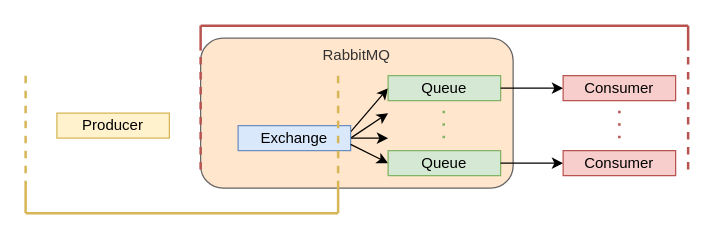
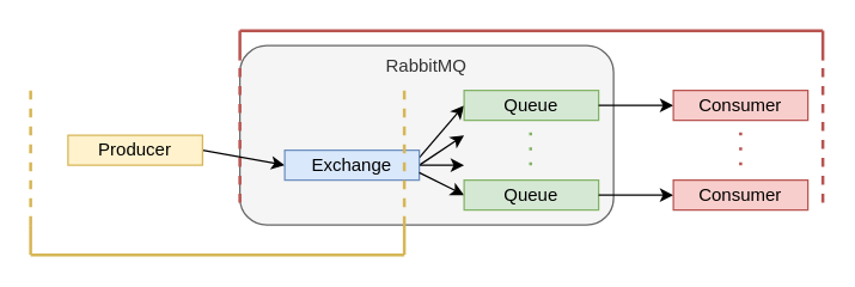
- <mxCell id="2" value="RabbitMQ" style="rounded=1;whiteSpace=wrap;html=1;fillColor=#ffe6cc;strokeColor=#666666;fontColor=#333333;verticalAlign=top;" vertex="1" parent="1"><mxGeometry x="160" y="30" width="250" height="120" as="geometry" /></mxCell>
+ <mxCell id="2" value="RabbitMQ" style="rounded=1;whiteSpace=wrap;html=1;fillColor=#f5f5f5;strokeColor=#666666;fontColor=#333333;verticalAlign=top;" vertex="1" parent="1"><mxGeometry x="160" y="30" width="250" height="120" as="geometry" /></mxCell>
+ <mxCell id="3" style="edgeStyle=none;rounded=0;orthogonalLoop=1;jettySize=auto;html=1;exitX=1;exitY=0.5;exitDx=0;exitDy=0;entryX=0;entryY=0.5;entryDx=0;entryDy=0;startArrow=none;startFill=0;endArrow=classic;endFill=1;strokeWidth=1;" edge="1" parent="1" source="4" target="9"><mxGeometry relative="1" as="geometry" /></mxCell>
